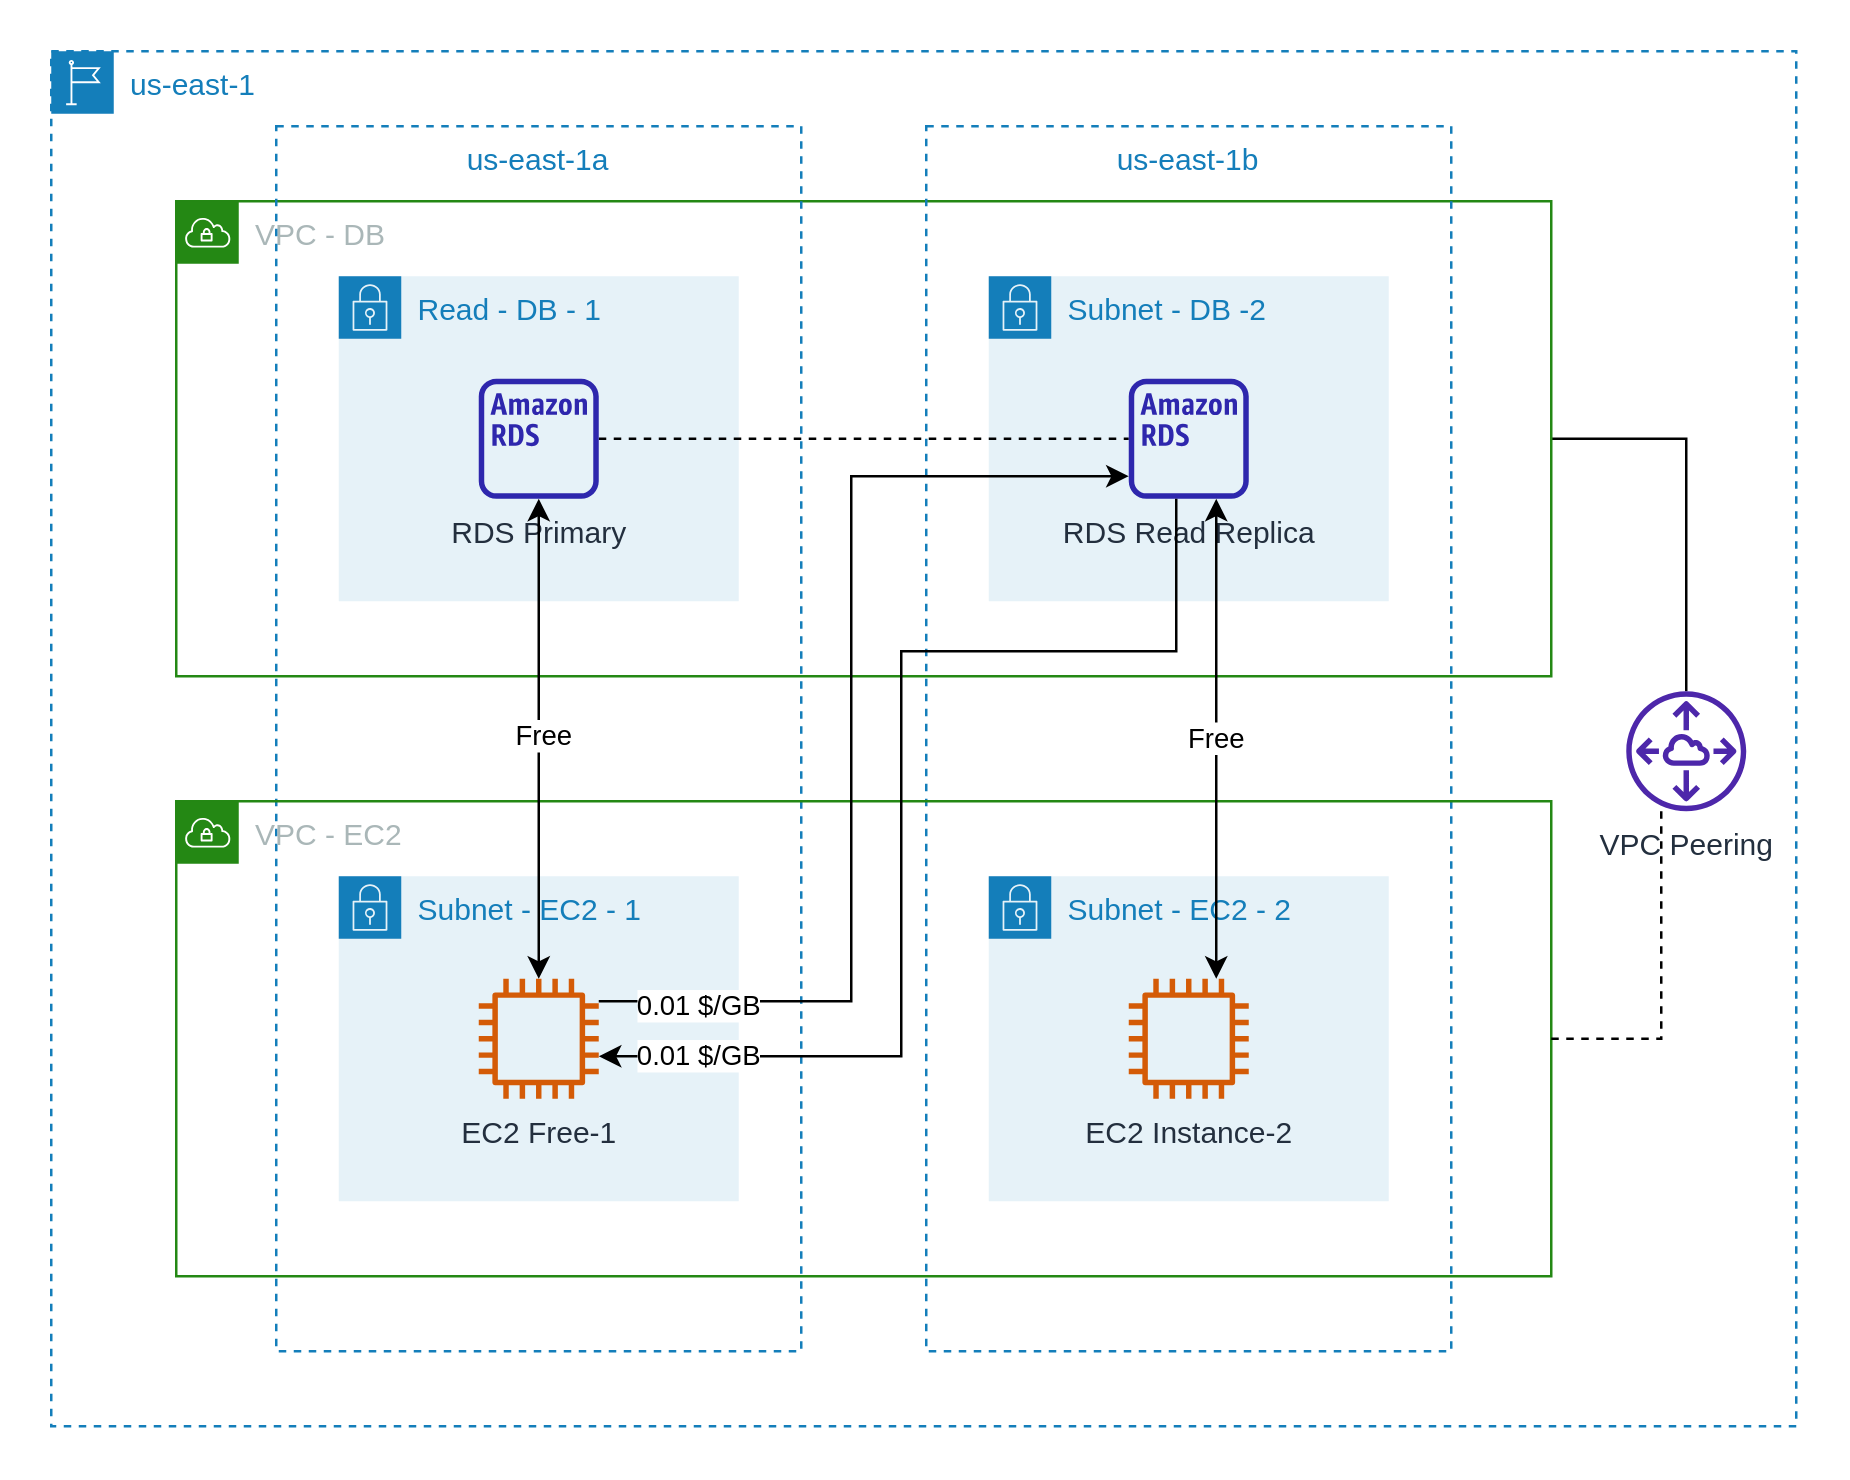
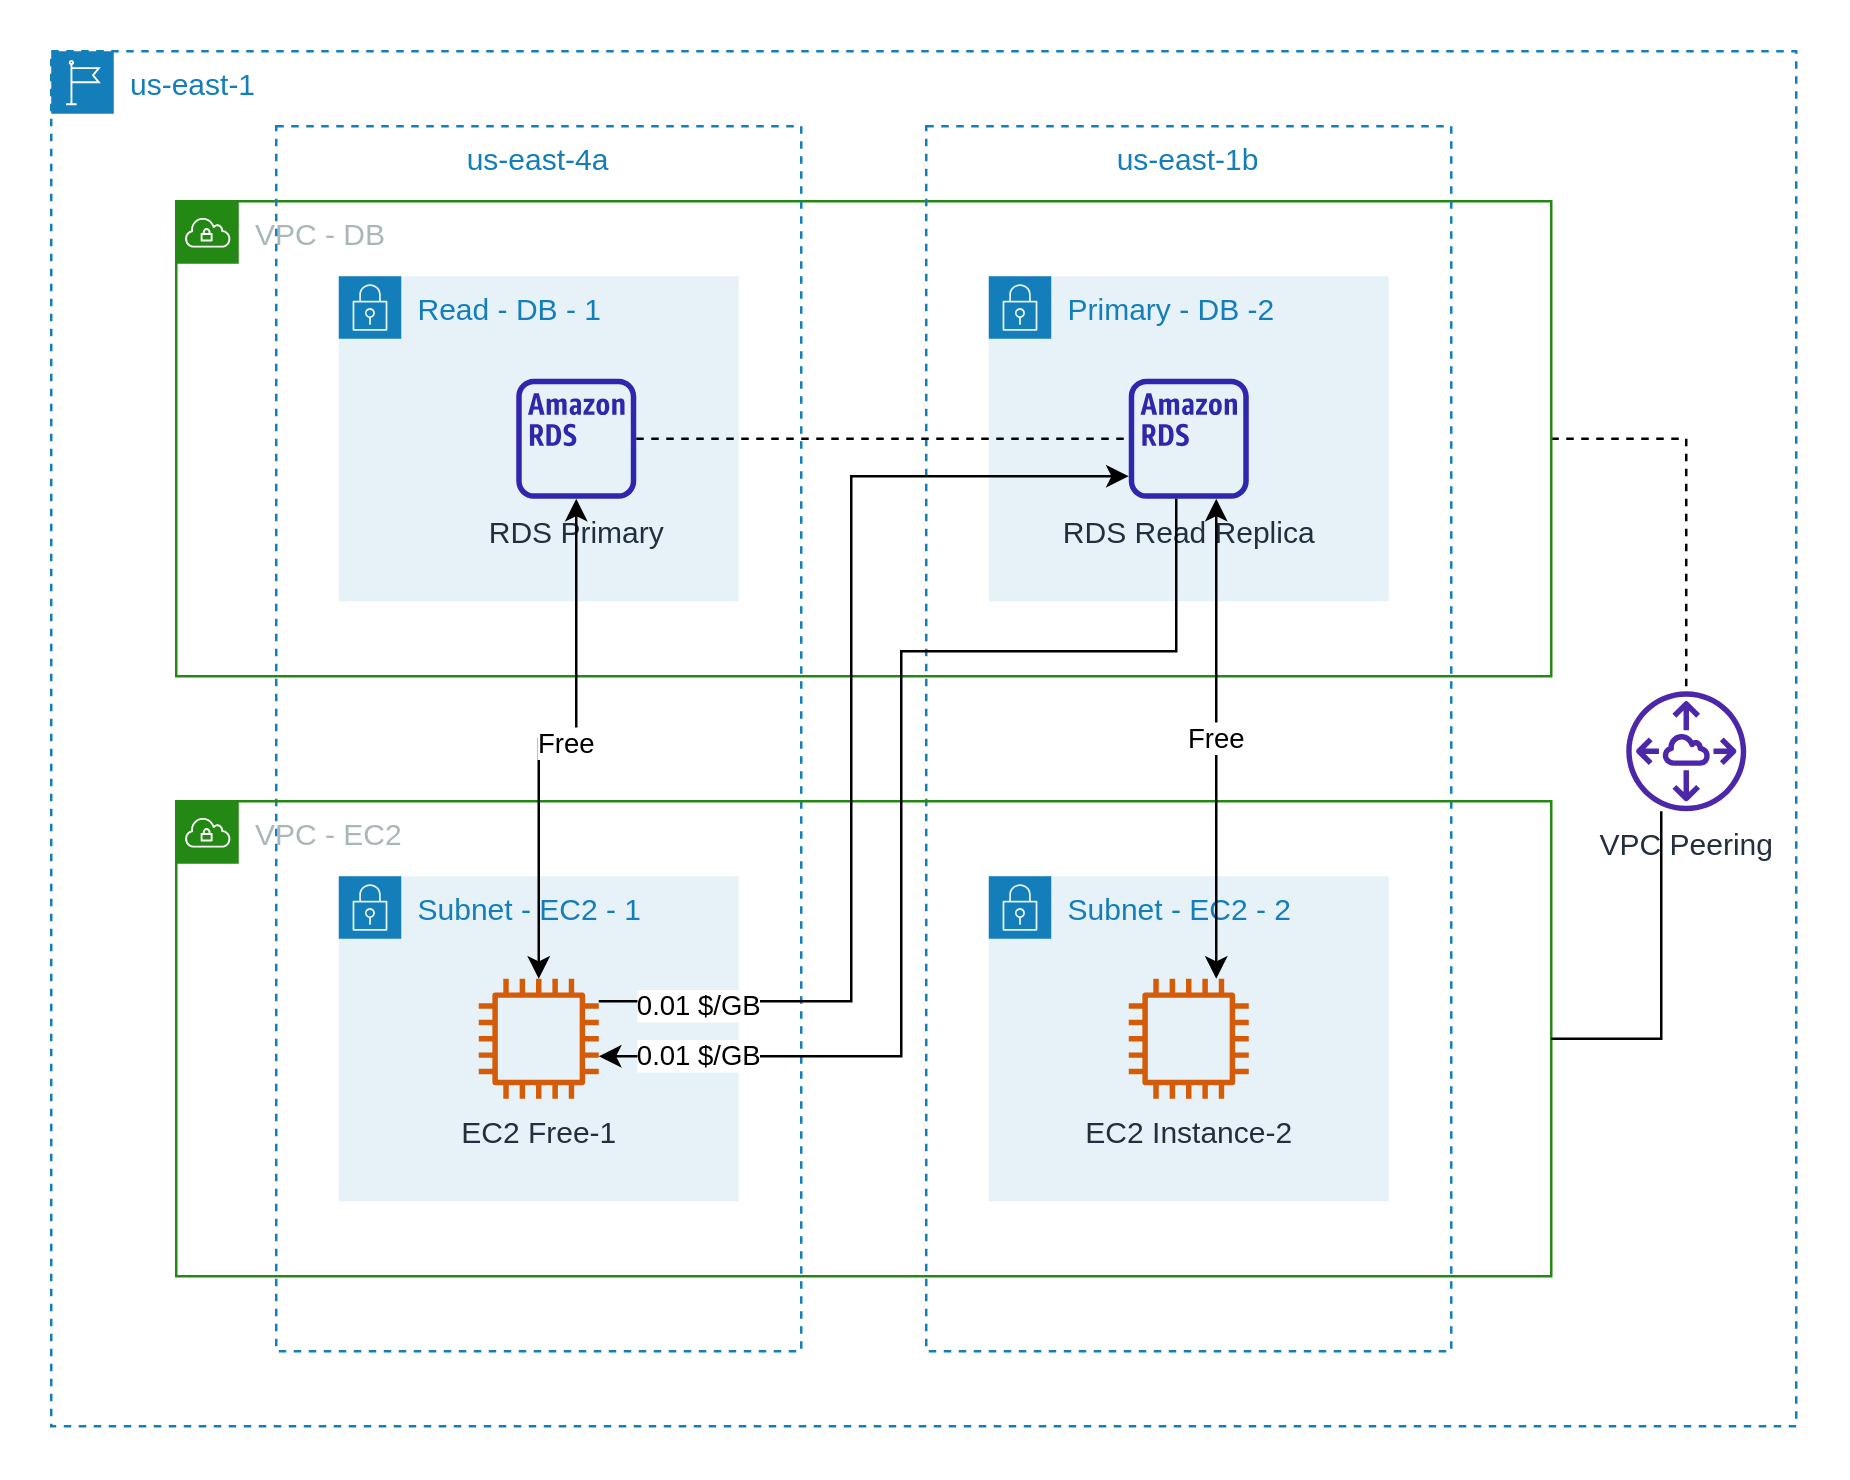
- <mxCell id="7" value="us-east-1a" style="fillColor=none;strokeColor=#147EBA;dashed=1;verticalAlign=top;fontStyle=0;fontColor=#147EBA;" vertex="1" parent="1"><mxGeometry x="110" y="50" width="210" height="490" as="geometry" /></mxCell>
+ <mxCell id="7" value="us-east-4a" style="fillColor=none;strokeColor=#147EBA;dashed=1;verticalAlign=top;fontStyle=0;fontColor=#147EBA;" vertex="1" parent="1"><mxGeometry x="110" y="50" width="210" height="490" as="geometry" /></mxCell>
- <mxCell id="6" value="Subnet - DB -2" style="points=[[0,0],[0.25,0],[0.5,0],[0.75,0],[1,0],[1,0.25],[1,0.5],[1,0.75],[1,1],[0.75,1],[0.5,1],[0.25,1],[0,1],[0,0.75],[0,0.5],[0,0.25]];outlineConnect=0;gradientColor=none;html=1;whiteSpace=wrap;fontSize=12;fontStyle=0;container=0;pointerEvents=0;collapsible=0;recursiveResize=0;shape=mxgraph.aws4.group;grIcon=mxgraph.aws4.group_security_group;grStroke=0;strokeColor=#147EBA;fillColor=#E6F2F8;verticalAlign=top;align=left;spacingLeft=30;fontColor=#147EBA;dashed=0;" vertex="1" parent="1"><mxGeometry x="395" y="110" width="160" height="130" as="geometry" /></mxCell>
+ <mxCell id="6" value="Primary - DB -2" style="points=[[0,0],[0.25,0],[0.5,0],[0.75,0],[1,0],[1,0.25],[1,0.5],[1,0.75],[1,1],[0.75,1],[0.5,1],[0.25,1],[0,1],[0,0.75],[0,0.5],[0,0.25]];outlineConnect=0;gradientColor=none;html=1;whiteSpace=wrap;fontSize=12;fontStyle=0;container=0;pointerEvents=0;collapsible=0;recursiveResize=0;shape=mxgraph.aws4.group;grIcon=mxgraph.aws4.group_security_group;grStroke=0;strokeColor=#147EBA;fillColor=#E6F2F8;verticalAlign=top;align=left;spacingLeft=30;fontColor=#147EBA;dashed=0;" vertex="1" parent="1"><mxGeometry x="395" y="110" width="160" height="130" as="geometry" /></mxCell>
- <mxCell id="10" value="RDS Primary" style="sketch=0;outlineConnect=0;fontColor=#232F3E;gradientColor=none;fillColor=#2E27AD;strokeColor=none;dashed=0;verticalLabelPosition=bottom;verticalAlign=top;align=center;html=1;fontSize=12;fontStyle=0;aspect=fixed;pointerEvents=1;shape=mxgraph.aws4.rds_instance_alt;" vertex="1" parent="1"><mxGeometry x="191" y="151" width="48" height="48" as="geometry" /></mxCell>
+ <mxCell id="10" value="RDS Primary" style="sketch=0;outlineConnect=0;fontColor=#232F3E;gradientColor=none;fillColor=#2E27AD;strokeColor=none;dashed=0;verticalLabelPosition=bottom;verticalAlign=top;align=center;html=1;fontSize=12;fontStyle=0;aspect=fixed;pointerEvents=1;shape=mxgraph.aws4.rds_instance_alt;" vertex="1" parent="1"><mxGeometry x="206" y="151" width="48" height="48" as="geometry" /></mxCell>
- <mxCell id="2" style="edgeStyle=orthogonalEdgeStyle;rounded=0;orthogonalLoop=1;jettySize=auto;html=1;startArrow=none;startFill=0;endArrow=none;endFill=0;dashed=0;" edge="1" parent="1" source="3" target="26"><mxGeometry relative="1" as="geometry" /></mxCell>
+ <mxCell id="2" style="edgeStyle=orthogonalEdgeStyle;rounded=0;orthogonalLoop=1;jettySize=auto;html=1;startArrow=none;startFill=0;endArrow=none;endFill=0;dashed=1;" edge="1" parent="1" source="3" target="26"><mxGeometry relative="1" as="geometry" /></mxCell>
- <mxCell id="25" style="edgeStyle=orthogonalEdgeStyle;rounded=0;orthogonalLoop=1;jettySize=auto;html=1;entryX=1;entryY=0.5;entryDx=0;entryDy=0;startArrow=none;startFill=0;endArrow=none;endFill=0;dashed=1;" edge="1" parent="1" source="26" target="12"><mxGeometry relative="1" as="geometry"><Array as="points"><mxPoint x="664" y="415" /></Array></mxGeometry></mxCell>
+ <mxCell id="25" style="edgeStyle=orthogonalEdgeStyle;rounded=0;orthogonalLoop=1;jettySize=auto;html=1;entryX=1;entryY=0.5;entryDx=0;entryDy=0;startArrow=none;startFill=0;endArrow=none;endFill=0;dashed=0;" edge="1" parent="1" source="26" target="12"><mxGeometry relative="1" as="geometry"><Array as="points"><mxPoint x="664" y="415" /></Array></mxGeometry></mxCell>
